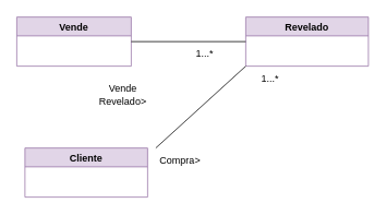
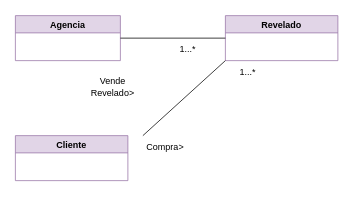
- <mxCell id="2" value="Vende" style="swimlane;fillColor=#e1d5e7;strokeColor=#9673a6;" vertex="1" parent="1"><mxGeometry x="20" y="20" width="140" height="60" as="geometry" /></mxCell>
+ <mxCell id="2" value="Agencia" style="swimlane;fillColor=#e1d5e7;strokeColor=#9673a6;" vertex="1" parent="1"><mxGeometry x="20" y="20" width="140" height="60" as="geometry" /></mxCell>
- <mxCell id="4" value="Cliente" style="swimlane;startSize=23;fillColor=#e1d5e7;strokeColor=#9673a6;" vertex="1" parent="1"><mxGeometry x="30" y="180" width="150" height="60" as="geometry" /></mxCell>
+ <mxCell id="4" value="Cliente" style="swimlane;startSize=23;fillColor=#e1d5e7;strokeColor=#9673a6;" vertex="1" parent="1"><mxGeometry x="20" y="180" width="150" height="60" as="geometry" /></mxCell>
